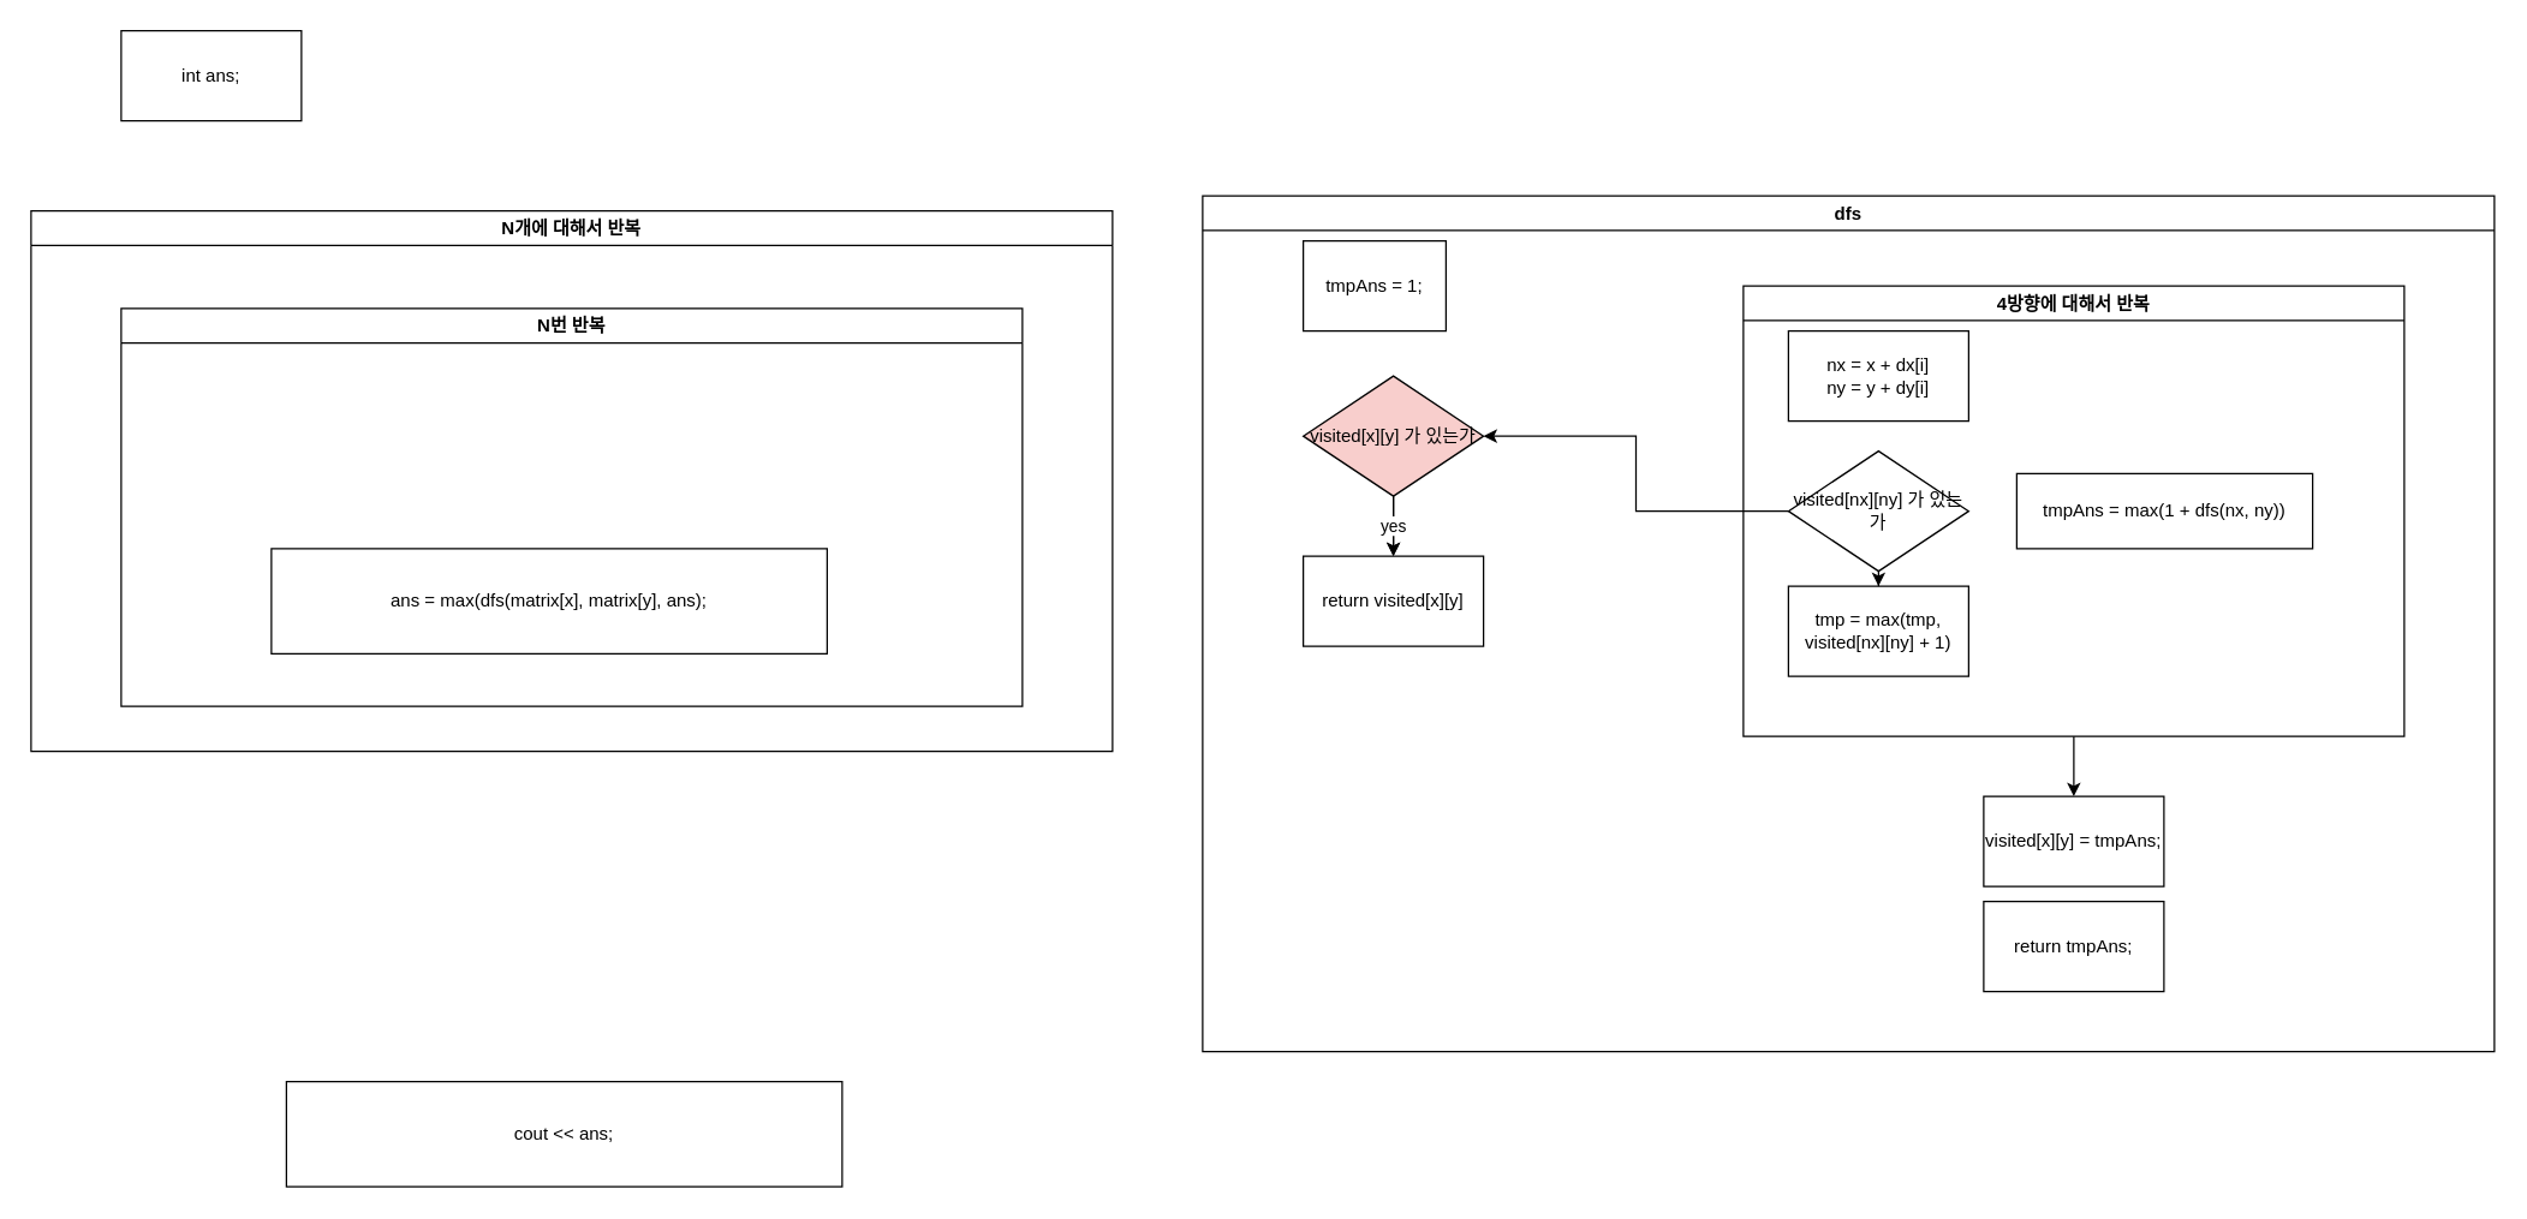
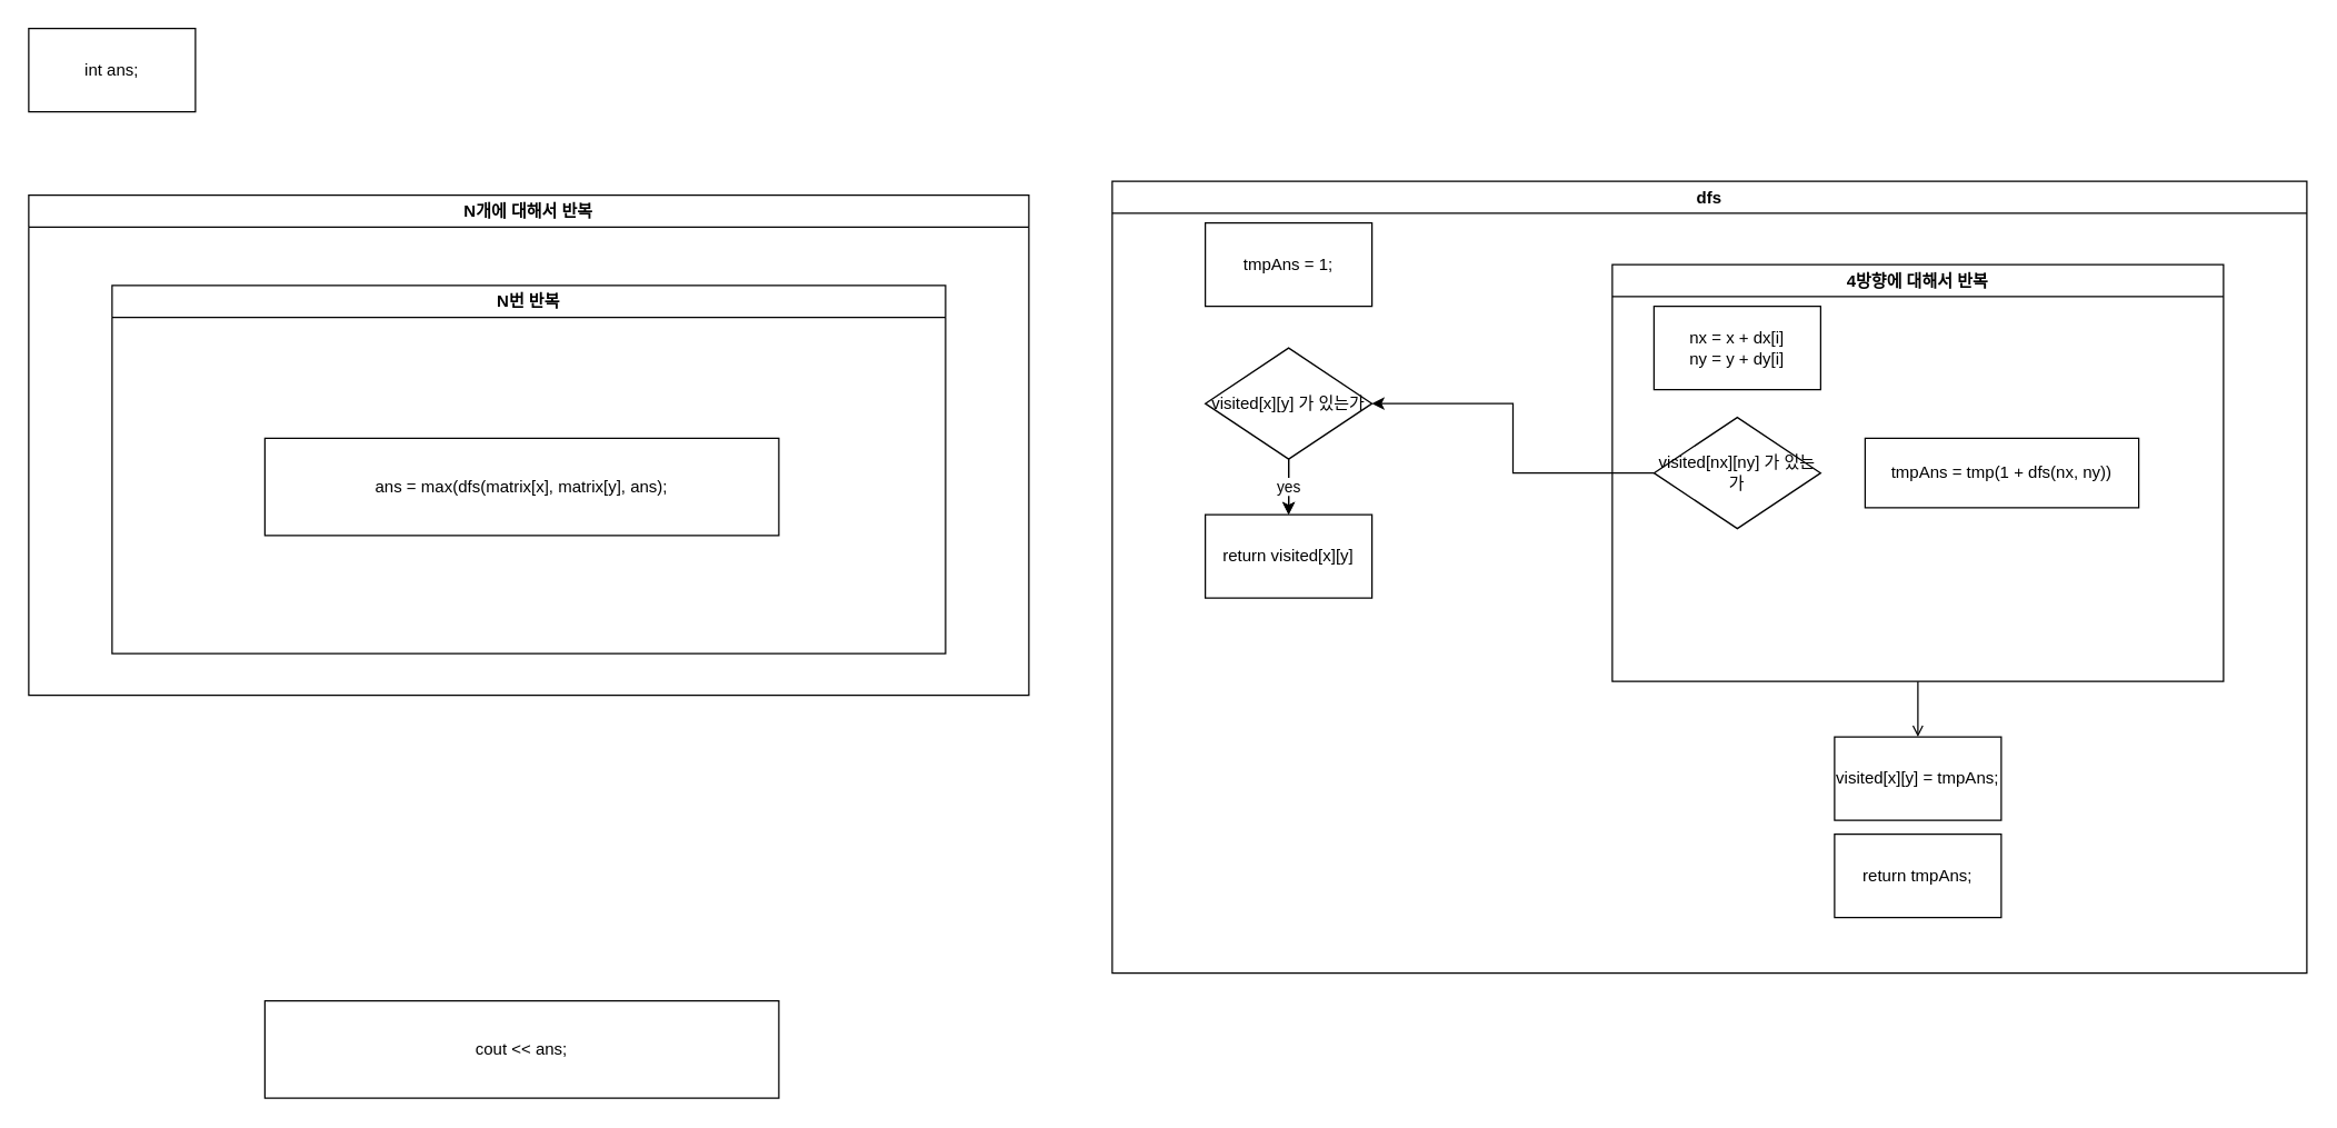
- <mxCell id="2" value="int ans;" style="rounded=0;whiteSpace=wrap;html=1;" vertex="1" parent="1"><mxGeometry x="80" y="20" width="120" height="60" as="geometry" /></mxCell>
+ <mxCell id="2" value="int ans;" style="rounded=0;whiteSpace=wrap;html=1;" vertex="1" parent="1"><mxGeometry x="20" y="20" width="120" height="60" as="geometry" /></mxCell>
- <mxCell id="19" value="tmpAns = 1;" style="whiteSpace=wrap;html=1;" vertex="1" parent="6"><mxGeometry x="67" y="30" width="95" height="60" as="geometry" /></mxCell>
+ <mxCell id="19" value="tmpAns = 1;" style="whiteSpace=wrap;html=1;" vertex="1" parent="6"><mxGeometry x="67" y="30" width="120" height="60" as="geometry" /></mxCell>
- <mxCell id="15" value="visited[x][y] 가 있는가" style="rhombus;whiteSpace=wrap;html=1;fillColor=#f8cecc;" vertex="1" parent="6"><mxGeometry x="67" y="120" width="120" height="80" as="geometry" /></mxCell>
+ <mxCell id="15" value="visited[x][y] 가 있는가" style="rhombus;whiteSpace=wrap;html=1;" vertex="1" parent="6"><mxGeometry x="67" y="120" width="120" height="80" as="geometry" /></mxCell>
- <mxCell id="14" value="tmpAns = max(1 + dfs(nx, ny))" style="rounded=0;whiteSpace=wrap;html=1;" vertex="1" parent="8"><mxGeometry x="182" y="125" width="197" height="50" as="geometry" /></mxCell>
+ <mxCell id="14" value="tmpAns = tmp(1 + dfs(nx, ny))" style="rounded=0;whiteSpace=wrap;html=1;" vertex="1" parent="8"><mxGeometry x="182" y="125" width="197" height="50" as="geometry" /></mxCell>
- <mxCell id="9" value="" style="edgeStyle=orthogonalEdgeStyle;rounded=0;orthogonalLoop=1;jettySize=auto;html=1;" edge="1" parent="8" source="11" target="12"><mxGeometry relative="1" as="geometry" /></mxCell>
- <mxCell id="5" value="ans = max(dfs(matrix[x], matrix[y], ans);" style="rounded=0;whiteSpace=wrap;html=1;" vertex="1" parent="4"><mxGeometry x="100" y="160" width="370" height="70" as="geometry" /></mxCell>
+ <mxCell id="5" value="ans = max(dfs(matrix[x], matrix[y], ans);" style="rounded=0;whiteSpace=wrap;html=1;" vertex="1" parent="4"><mxGeometry x="110" y="110" width="370" height="70" as="geometry" /></mxCell>
- <mxCell id="12" value="tmp = max(tmp, visited[nx][ny] + 1)" style="rounded=0;whiteSpace=wrap;html=1;" vertex="1" parent="8"><mxGeometry x="30" y="200" width="120" height="60" as="geometry" /></mxCell>
- <mxCell id="7" style="edgeStyle=orthogonalEdgeStyle;rounded=0;orthogonalLoop=1;jettySize=auto;html=1;entryX=0.5;entryY=0;entryDx=0;entryDy=0;" edge="1" parent="6" source="8" target="20"><mxGeometry relative="1" as="geometry" /></mxCell>
+ <mxCell id="7" style="edgeStyle=orthogonalEdgeStyle;rounded=0;orthogonalLoop=1;jettySize=auto;html=1;entryX=0.5;entryY=0;entryDx=0;entryDy=0;endArrow=open;" edge="1" parent="6" source="8" target="20"><mxGeometry relative="1" as="geometry" /></mxCell>
